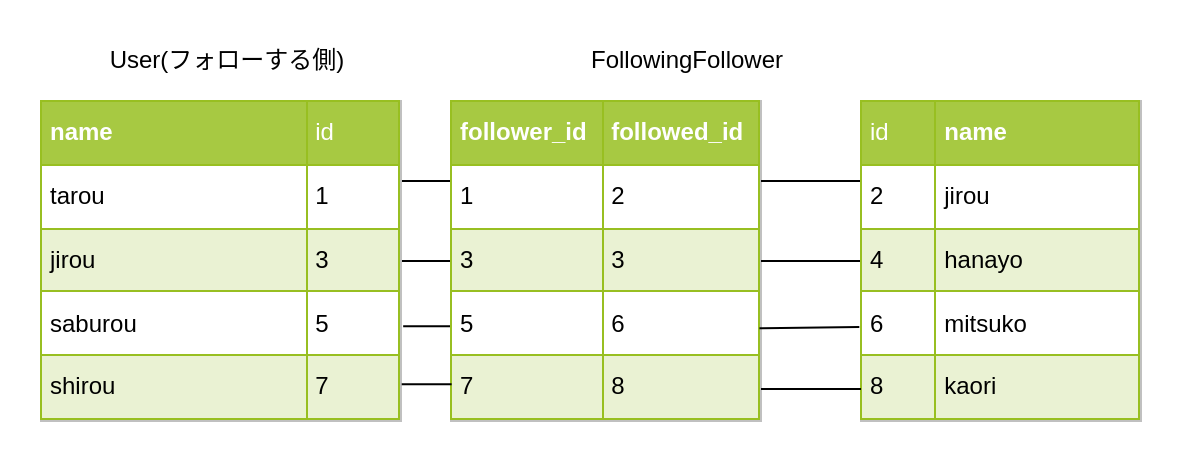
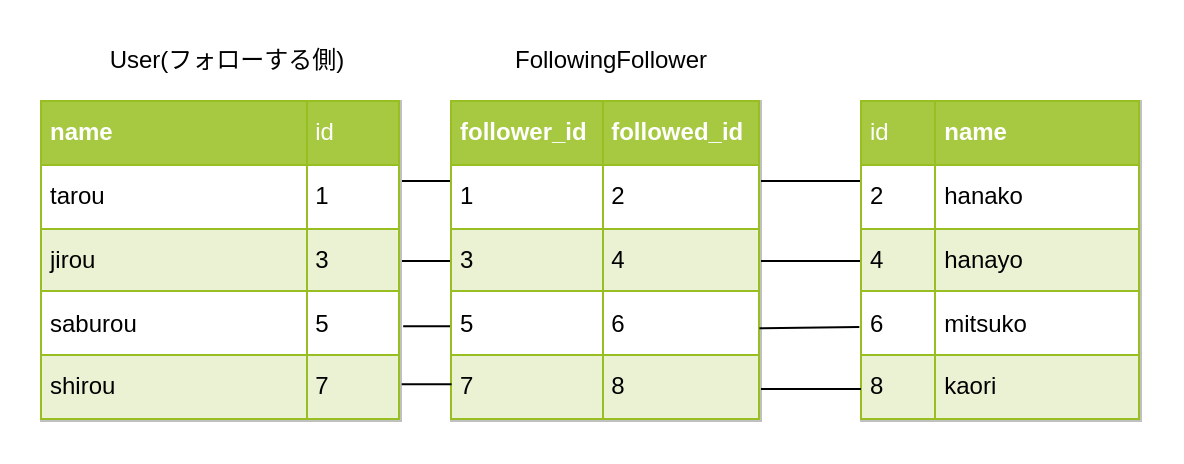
- <mxCell id="7" value="FollowingFollower" style="text;html=1;align=center;verticalAlign=middle;resizable=0;points=[];autosize=1;strokeColor=none;fillColor=#FFFFFF;fontColor=#000000;" parent="1" vertex="1"><mxGeometry x="250" y="20" width="185" height="20" as="geometry" /></mxCell>
+ <mxCell id="7" value="FollowingFollower" style="text;html=1;align=center;verticalAlign=middle;resizable=0;points=[];autosize=1;strokeColor=none;fillColor=#FFFFFF;fontColor=#000000;" parent="1" vertex="1"><mxGeometry x="250" y="20" width="110" height="20" as="geometry" /></mxCell>
- <mxCell id="6" value="&lt;table border=&quot;1&quot; width=&quot;100%&quot; cellpadding=&quot;4&quot; style=&quot;width: 100% ; height: 100% ; border-collapse: collapse&quot;&gt;&lt;tbody&gt;&lt;tr style=&quot;background-color: #a7c942 ; color: #ffffff ; border: 1px solid #98bf21&quot;&gt;&lt;th align=&quot;left&quot;&gt;follower_id&lt;/th&gt;&lt;th align=&quot;left&quot;&gt;followed_id&lt;/th&gt;&lt;/tr&gt;&lt;tr style=&quot;border: 1px solid #98bf21&quot;&gt;&lt;td&gt;1&lt;/td&gt;&lt;td&gt;2&lt;/td&gt;&lt;/tr&gt;&lt;tr style=&quot;background-color: #eaf2d3 ; border: 1px solid #98bf21&quot;&gt;&lt;td&gt;3&lt;/td&gt;&lt;td&gt;3&lt;/td&gt;&lt;/tr&gt;&lt;tr style=&quot;border: 1px solid #98bf21&quot;&gt;&lt;td&gt;5&lt;/td&gt;&lt;td&gt;6&lt;/td&gt;&lt;/tr&gt;&lt;tr style=&quot;background-color: #eaf2d3 ; border: 1px solid #98bf21&quot;&gt;&lt;td&gt;7&lt;/td&gt;&lt;td&gt;8&lt;/td&gt;&lt;/tr&gt;&lt;/tbody&gt;&lt;/table&gt;" style="text;html=1;strokeColor=#c0c0c0;fillColor=#ffffff;overflow=fill;rounded=0;labelBackgroundColor=#FFFFFF;fontColor=#000000;" parent="1" vertex="1"><mxGeometry x="225" y="50" width="155" height="160" as="geometry" /></mxCell>
+ <mxCell id="6" value="&lt;table border=&quot;1&quot; width=&quot;100%&quot; cellpadding=&quot;4&quot; style=&quot;width: 100% ; height: 100% ; border-collapse: collapse&quot;&gt;&lt;tbody&gt;&lt;tr style=&quot;background-color: #a7c942 ; color: #ffffff ; border: 1px solid #98bf21&quot;&gt;&lt;th align=&quot;left&quot;&gt;follower_id&lt;/th&gt;&lt;th align=&quot;left&quot;&gt;followed_id&lt;/th&gt;&lt;/tr&gt;&lt;tr style=&quot;border: 1px solid #98bf21&quot;&gt;&lt;td&gt;1&lt;/td&gt;&lt;td&gt;2&lt;/td&gt;&lt;/tr&gt;&lt;tr style=&quot;background-color: #eaf2d3 ; border: 1px solid #98bf21&quot;&gt;&lt;td&gt;3&lt;/td&gt;&lt;td&gt;4&lt;/td&gt;&lt;/tr&gt;&lt;tr style=&quot;border: 1px solid #98bf21&quot;&gt;&lt;td&gt;5&lt;/td&gt;&lt;td&gt;6&lt;/td&gt;&lt;/tr&gt;&lt;tr style=&quot;background-color: #eaf2d3 ; border: 1px solid #98bf21&quot;&gt;&lt;td&gt;7&lt;/td&gt;&lt;td&gt;8&lt;/td&gt;&lt;/tr&gt;&lt;/tbody&gt;&lt;/table&gt;" style="text;html=1;strokeColor=#c0c0c0;fillColor=#ffffff;overflow=fill;rounded=0;labelBackgroundColor=#FFFFFF;fontColor=#000000;" parent="1" vertex="1"><mxGeometry x="225" y="50" width="155" height="160" as="geometry" /></mxCell>
- <mxCell id="12" value="&lt;table border=&quot;1&quot; width=&quot;100%&quot; cellpadding=&quot;4&quot; style=&quot;width: 100% ; height: 100% ; border-collapse: collapse&quot;&gt;&lt;tbody&gt;&lt;tr style=&quot;background-color: #a7c942 ; color: #ffffff ; border: 1px solid #98bf21&quot;&gt;&lt;td&gt;id&lt;/td&gt;&lt;th align=&quot;left&quot;&gt;name&lt;/th&gt;&lt;/tr&gt;&lt;tr style=&quot;border: 1px solid #98bf21&quot;&gt;&lt;td&gt;2&lt;/td&gt;&lt;td&gt;jirou&lt;/td&gt;&lt;/tr&gt;&lt;tr style=&quot;background-color: #eaf2d3 ; border: 1px solid #98bf21&quot;&gt;&lt;td&gt;4&lt;/td&gt;&lt;td&gt;hanayo&lt;/td&gt;&lt;/tr&gt;&lt;tr style=&quot;border: 1px solid #98bf21&quot;&gt;&lt;td&gt;6&lt;/td&gt;&lt;td&gt;mitsuko&lt;/td&gt;&lt;/tr&gt;&lt;tr style=&quot;background-color: #eaf2d3 ; border: 1px solid #98bf21&quot;&gt;&lt;td&gt;8&lt;/td&gt;&lt;td&gt;kaori&lt;/td&gt;&lt;/tr&gt;&lt;/tbody&gt;&lt;/table&gt;" style="text;html=1;strokeColor=#c0c0c0;fillColor=#ffffff;overflow=fill;rounded=0;labelBackgroundColor=#FFFFFF;fontColor=#000000;" parent="1" vertex="1"><mxGeometry x="430" y="50" width="140" height="160" as="geometry" /></mxCell>
+ <mxCell id="12" value="&lt;table border=&quot;1&quot; width=&quot;100%&quot; cellpadding=&quot;4&quot; style=&quot;width: 100% ; height: 100% ; border-collapse: collapse&quot;&gt;&lt;tbody&gt;&lt;tr style=&quot;background-color: #a7c942 ; color: #ffffff ; border: 1px solid #98bf21&quot;&gt;&lt;td&gt;id&lt;/td&gt;&lt;th align=&quot;left&quot;&gt;name&lt;/th&gt;&lt;/tr&gt;&lt;tr style=&quot;border: 1px solid #98bf21&quot;&gt;&lt;td&gt;2&lt;/td&gt;&lt;td&gt;hanako&lt;/td&gt;&lt;/tr&gt;&lt;tr style=&quot;background-color: #eaf2d3 ; border: 1px solid #98bf21&quot;&gt;&lt;td&gt;4&lt;/td&gt;&lt;td&gt;hanayo&lt;/td&gt;&lt;/tr&gt;&lt;tr style=&quot;border: 1px solid #98bf21&quot;&gt;&lt;td&gt;6&lt;/td&gt;&lt;td&gt;mitsuko&lt;/td&gt;&lt;/tr&gt;&lt;tr style=&quot;background-color: #eaf2d3 ; border: 1px solid #98bf21&quot;&gt;&lt;td&gt;8&lt;/td&gt;&lt;td&gt;kaori&lt;/td&gt;&lt;/tr&gt;&lt;/tbody&gt;&lt;/table&gt;" style="text;html=1;strokeColor=#c0c0c0;fillColor=#ffffff;overflow=fill;rounded=0;labelBackgroundColor=#FFFFFF;fontColor=#000000;" parent="1" vertex="1"><mxGeometry x="430" y="50" width="140" height="160" as="geometry" /></mxCell>
